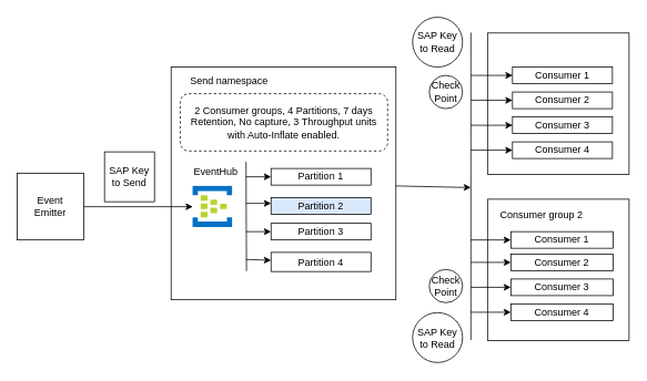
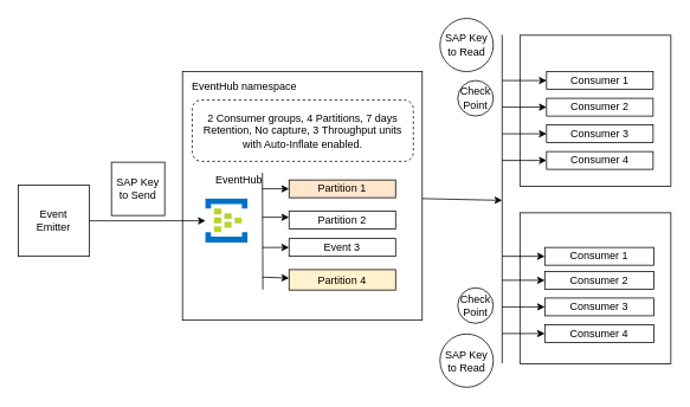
- <mxCell id="6" value="&lt;font style=&quot;font-size: 12px&quot;&gt;Send namespace&lt;/font&gt;" style="text;html=1;strokeColor=none;fillColor=none;align=center;verticalAlign=middle;whiteSpace=wrap;rounded=0;" vertex="1" parent="1"><mxGeometry x="145" y="81.5" width="260" height="30" as="geometry" /></mxCell>
+ <mxCell id="6" value="&lt;font style=&quot;font-size: 12px&quot;&gt;EventHub namespace&lt;/font&gt;" style="text;html=1;strokeColor=none;fillColor=none;align=center;verticalAlign=middle;whiteSpace=wrap;rounded=0;" vertex="1" parent="1"><mxGeometry x="145" y="81.5" width="260" height="30" as="geometry" /></mxCell>
- <mxCell id="7" value="EventHub" style="text;html=1;strokeColor=none;fillColor=none;align=center;verticalAlign=middle;whiteSpace=wrap;rounded=0;" vertex="1" parent="1"><mxGeometry x="239" y="196.5" width="40" height="20" as="geometry" /></mxCell>
+ <mxCell id="7" value="EventHub" style="text;html=1;strokeColor=none;fillColor=none;align=center;verticalAlign=middle;whiteSpace=wrap;rounded=0;" vertex="1" parent="1"><mxGeometry x="249" y="191.5" width="40" height="20" as="geometry" /></mxCell>
- <mxCell id="8" value="Partition 1" style="rounded=0;whiteSpace=wrap;html=1;" vertex="1" parent="1"><mxGeometry x="325" y="202" width="120" height="20" as="geometry" /></mxCell>
+ <mxCell id="8" value="Partition 1" style="rounded=0;whiteSpace=wrap;html=1;fillColor=#ffe6cc;" vertex="1" parent="1"><mxGeometry x="325" y="202" width="120" height="20" as="geometry" /></mxCell>
- <mxCell id="9" value="Partition 2" style="rounded=0;whiteSpace=wrap;html=1;fillColor=#dae8fc;" vertex="1" parent="1"><mxGeometry x="325" y="237" width="120" height="20" as="geometry" /></mxCell>
+ <mxCell id="9" value="Partition 2" style="rounded=0;whiteSpace=wrap;html=1;" vertex="1" parent="1"><mxGeometry x="325" y="237" width="120" height="20" as="geometry" /></mxCell>
- <mxCell id="32" value="Consumer group 2" style="text;html=1;strokeColor=none;fillColor=none;align=center;verticalAlign=middle;whiteSpace=wrap;rounded=0;" vertex="1" parent="1"><mxGeometry x="595" y="248" width="110" height="20" as="geometry" /></mxCell>
- <mxCell id="10" value="Partition 3" style="rounded=0;whiteSpace=wrap;html=1;" vertex="1" parent="1"><mxGeometry x="325" y="268" width="120" height="20" as="geometry" /></mxCell>
+ <mxCell id="10" value="Event 3" style="rounded=0;whiteSpace=wrap;html=1;" vertex="1" parent="1"><mxGeometry x="325" y="268" width="120" height="20" as="geometry" /></mxCell>
- <mxCell id="11" value="Partition 4" style="rounded=0;whiteSpace=wrap;html=1;" vertex="1" parent="1"><mxGeometry x="325" y="303" width="120" height="23" as="geometry" /></mxCell>
+ <mxCell id="11" value="Partition 4" style="rounded=0;whiteSpace=wrap;html=1;fillColor=#fff2cc;" vertex="1" parent="1"><mxGeometry x="325" y="303" width="120" height="23" as="geometry" /></mxCell>
